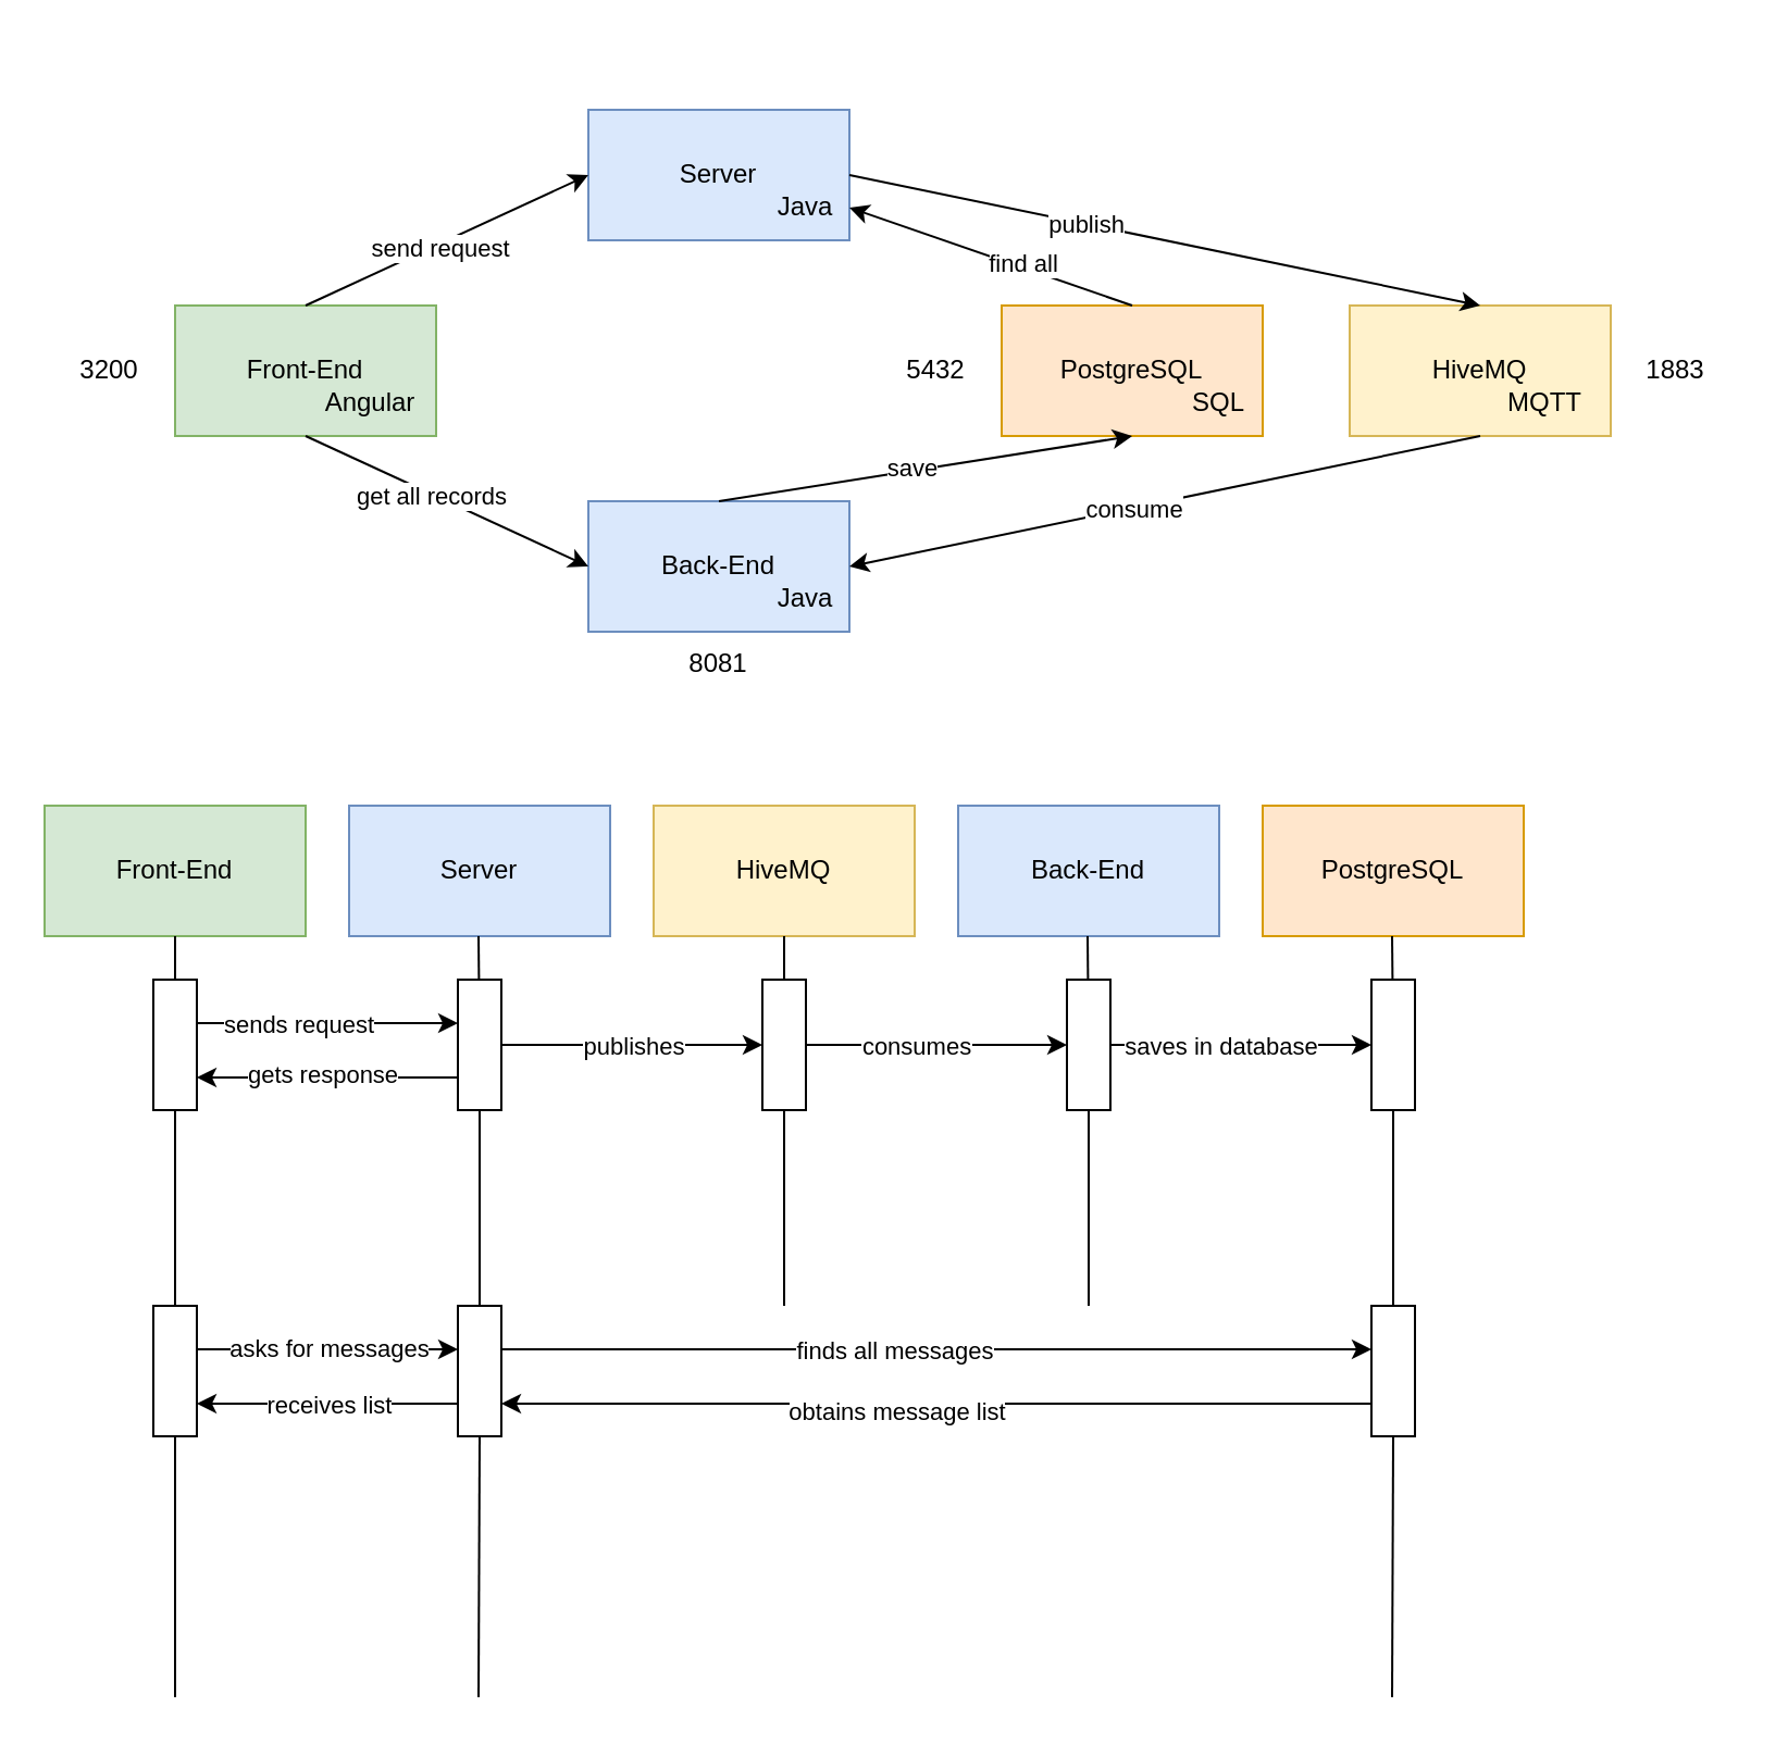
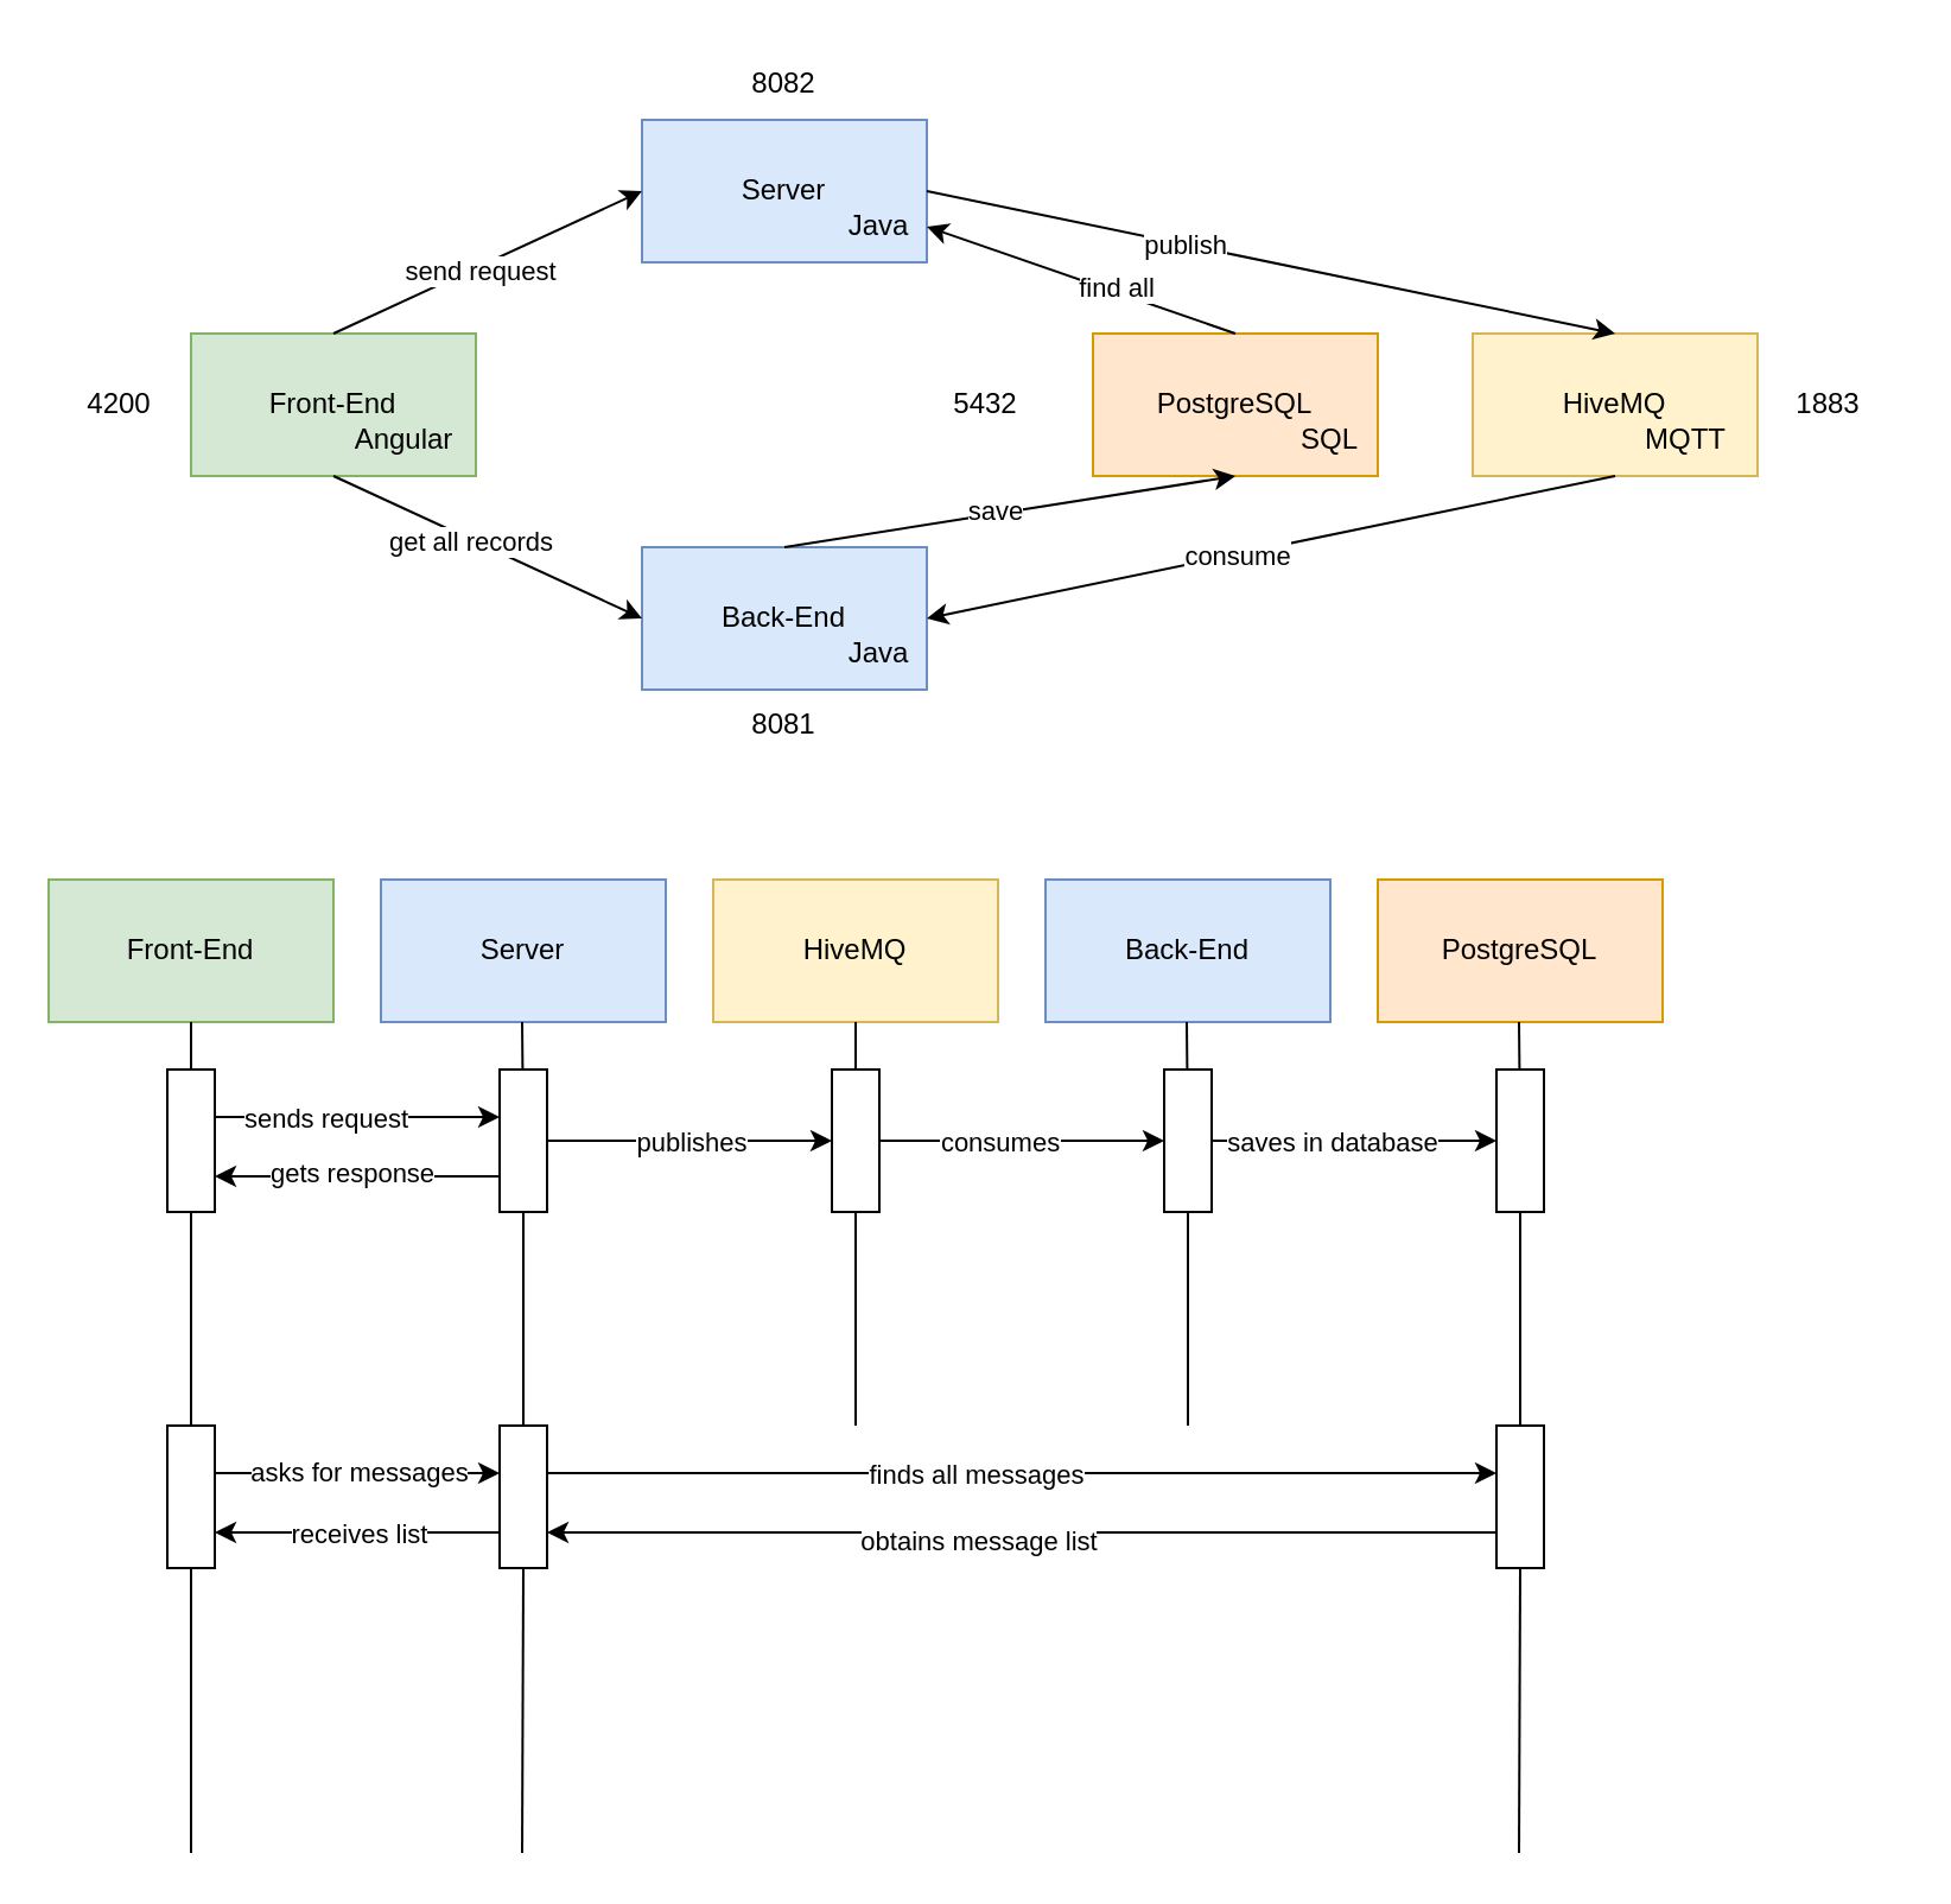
+ <mxCell id="30" value="8082" style="text;html=1;strokeColor=none;fillColor=none;align=center;verticalAlign=middle;whiteSpace=wrap;rounded=0;" vertex="1" parent="1"><mxGeometry x="300" y="20" width="60" height="30" as="geometry" /></mxCell>
- <mxCell id="29" value="3200" style="text;html=1;strokeColor=none;fillColor=none;align=center;verticalAlign=middle;whiteSpace=wrap;rounded=0;" vertex="1" parent="1"><mxGeometry x="20" y="155" width="60" height="30" as="geometry" /></mxCell>
+ <mxCell id="29" value="4200" style="text;html=1;strokeColor=none;fillColor=none;align=center;verticalAlign=middle;whiteSpace=wrap;rounded=0;" vertex="1" parent="1"><mxGeometry x="20" y="155" width="60" height="30" as="geometry" /></mxCell>
- <mxCell id="32" value="5432" style="text;html=1;strokeColor=none;fillColor=none;align=center;verticalAlign=middle;whiteSpace=wrap;rounded=0;" vertex="1" parent="1"><mxGeometry x="400" y="155" width="60" height="30" as="geometry" /></mxCell>
+ <mxCell id="32" value="5432" style="text;html=1;strokeColor=none;fillColor=none;align=center;verticalAlign=middle;whiteSpace=wrap;rounded=0;" vertex="1" parent="1"><mxGeometry x="385" y="155" width="60" height="30" as="geometry" /></mxCell>
